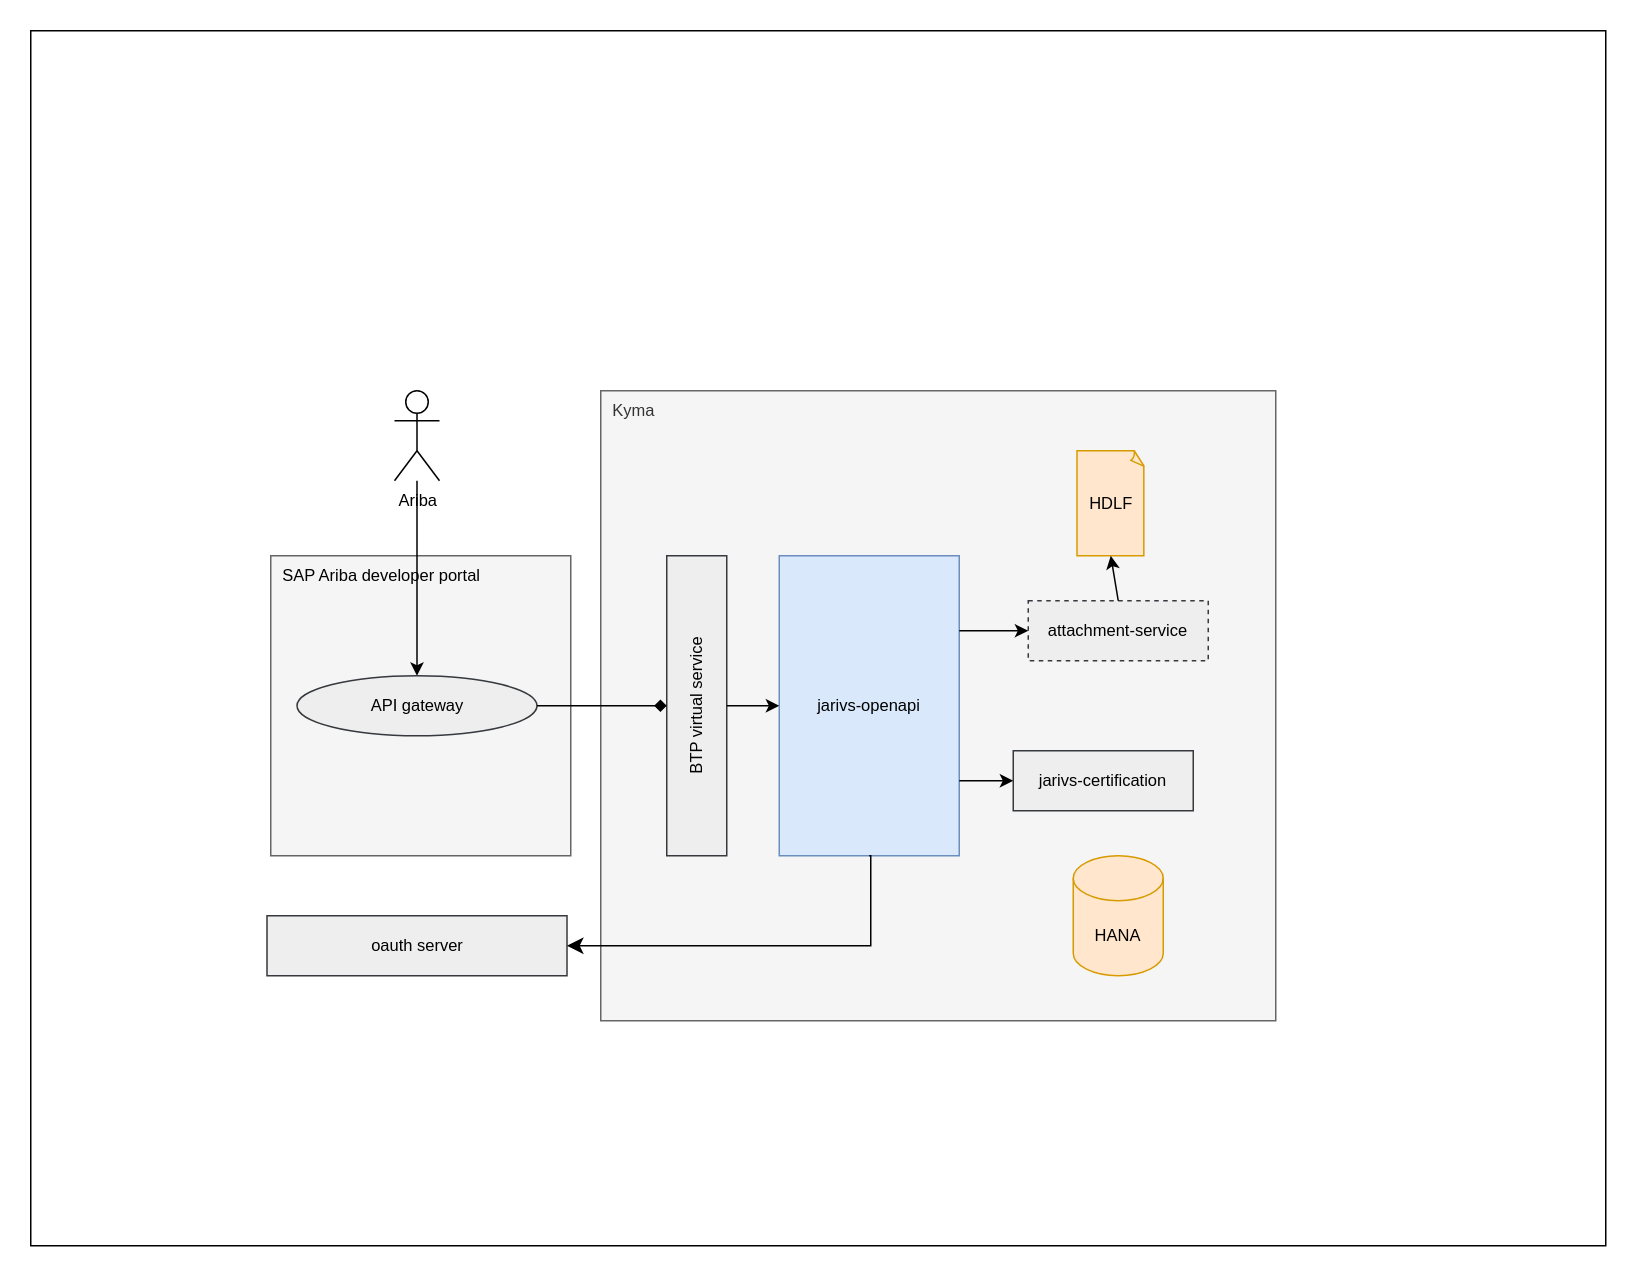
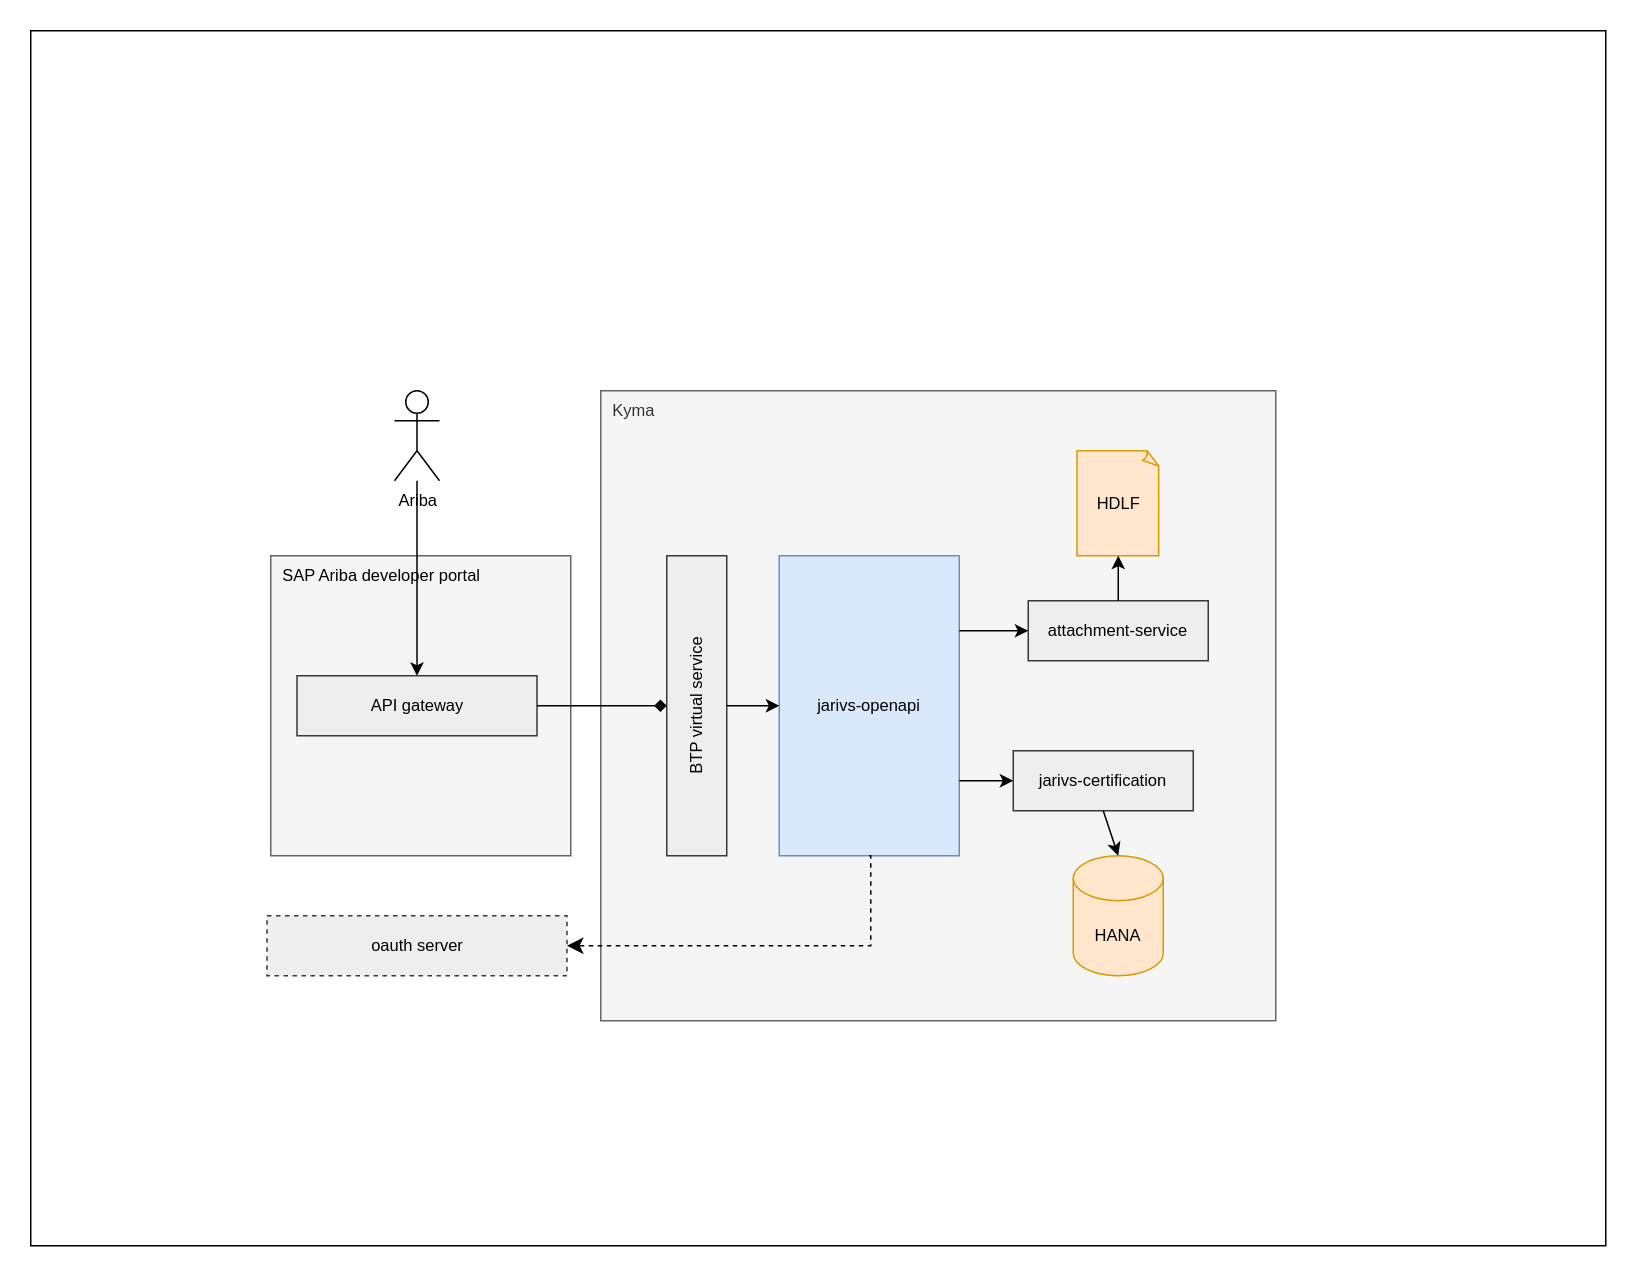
- <mxCell id="11" value="HDLF" style="whiteSpace=wrap;html=1;shape=mxgraph.basic.document;fillColor=#ffe6cc;strokeColor=#d79b00;fontSize=11;" parent="1" vertex="1"><mxGeometry x="717.5" y="300" width="45" height="70" as="geometry" /></mxCell>
+ <mxCell id="11" value="HDLF" style="whiteSpace=wrap;html=1;shape=mxgraph.basic.document;fillColor=#ffe6cc;strokeColor=#d79b00;fontSize=11;" parent="1" vertex="1"><mxGeometry x="717.5" y="300" width="55" height="70" as="geometry" /></mxCell>
- <mxCell id="9" value="attachment-service" style="rounded=0;whiteSpace=wrap;html=1;fillColor=#eeeeee;strokeColor=#36393d;fontSize=11;dashed=1;" parent="1" vertex="1"><mxGeometry x="685" y="400" width="120" height="40" as="geometry" /></mxCell>
+ <mxCell id="9" value="attachment-service" style="rounded=0;whiteSpace=wrap;html=1;fillColor=#eeeeee;strokeColor=#36393d;fontSize=11;" parent="1" vertex="1"><mxGeometry x="685" y="400" width="120" height="40" as="geometry" /></mxCell>
- <mxCell id="20" value="API gateway" style="ellipse;whiteSpace=wrap;html=1;fillColor=#eeeeee;strokeColor=#36393d;fontSize=11;" parent="1" vertex="1"><mxGeometry x="197.5" y="450" width="160" height="40" as="geometry" /></mxCell>
+ <mxCell id="20" value="API gateway" style="rounded=0;whiteSpace=wrap;html=1;fillColor=#eeeeee;strokeColor=#36393d;fontSize=11;" parent="1" vertex="1"><mxGeometry x="197.5" y="450" width="160" height="40" as="geometry" /></mxCell>
+ <mxCell id="13" value="" style="endArrow=classic;html=1;rounded=0;exitX=0.5;exitY=1;exitDx=0;exitDy=0;entryX=0.5;entryY=0;entryDx=0;entryDy=0;entryPerimeter=0;fontSize=11;" parent="1" source="6" target="7" edge="1"><mxGeometry width="50" height="50" relative="1" as="geometry"><mxPoint x="800" y="610" as="sourcePoint" /><mxPoint x="850" y="560" as="targetPoint" /></mxGeometry></mxCell>
- <mxCell id="16" value="oauth server" style="rounded=0;whiteSpace=wrap;html=1;fillColor=#eeeeee;strokeColor=#36393d;fontSize=11;" parent="1" vertex="1"><mxGeometry x="177.5" y="610" width="200" height="40" as="geometry" /></mxCell>
+ <mxCell id="16" value="oauth server" style="rounded=0;whiteSpace=wrap;html=1;fillColor=#eeeeee;strokeColor=#36393d;fontSize=11;dashed=1;" parent="1" vertex="1"><mxGeometry x="177.5" y="610" width="200" height="40" as="geometry" /></mxCell>
- <mxCell id="17" value="" style="edgeStyle=segmentEdgeStyle;endArrow=classic;html=1;curved=0;rounded=0;endSize=8;startSize=8;exitX=0.5;exitY=1;exitDx=0;exitDy=0;entryX=1;entryY=0.5;entryDx=0;entryDy=0;fontSize=11;" parent="1" source="10" target="16" edge="1"><mxGeometry width="50" height="50" relative="1" as="geometry"><mxPoint x="490" y="660" as="sourcePoint" /><mxPoint x="540" y="610" as="targetPoint" /><Array as="points"><mxPoint x="580" y="630" /></Array></mxGeometry></mxCell>
+ <mxCell id="17" value="" style="edgeStyle=segmentEdgeStyle;endArrow=classic;html=1;curved=0;rounded=0;endSize=8;startSize=8;exitX=0.5;exitY=1;exitDx=0;exitDy=0;entryX=1;entryY=0.5;entryDx=0;entryDy=0;fontSize=11;dashed=1;" parent="1" source="10" target="16" edge="1"><mxGeometry width="50" height="50" relative="1" as="geometry"><mxPoint x="490" y="660" as="sourcePoint" /><mxPoint x="540" y="610" as="targetPoint" /><Array as="points"><mxPoint x="580" y="630" /></Array></mxGeometry></mxCell>
